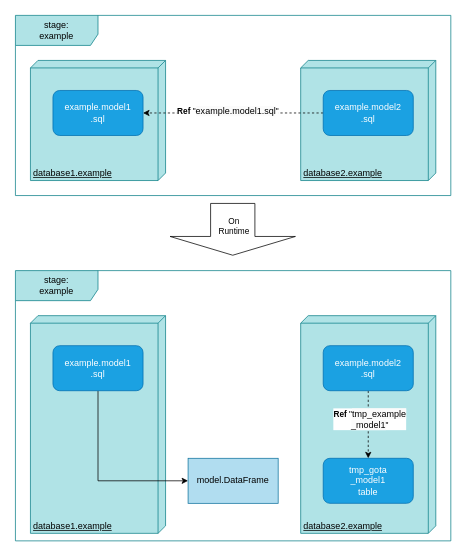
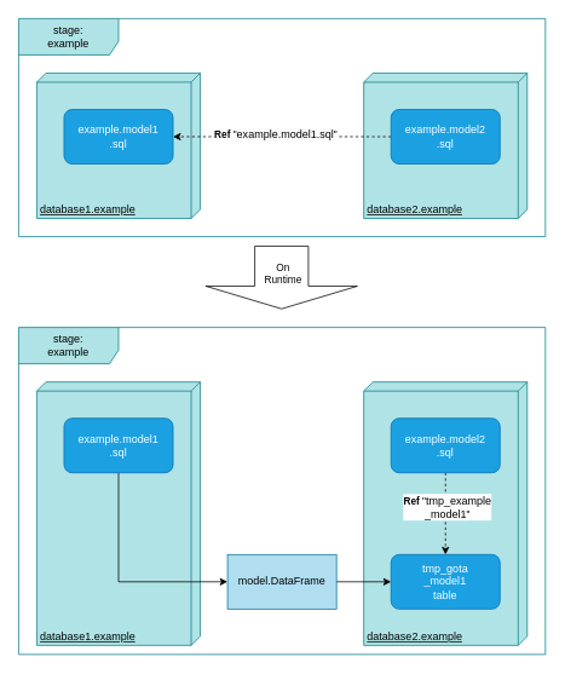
+ <mxCell id="19" style="edgeStyle=orthogonalEdgeStyle;rounded=0;orthogonalLoop=1;jettySize=auto;html=1;exitX=1;exitY=0.5;exitDx=0;exitDy=0;entryX=0;entryY=0.5;entryDx=0;entryDy=0;" edge="1" parent="1" source="20" target="21"><mxGeometry relative="1" as="geometry" /></mxCell>
